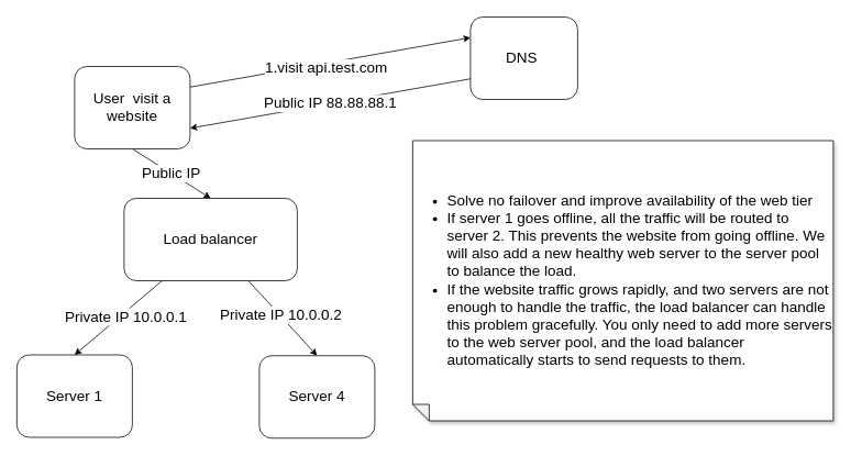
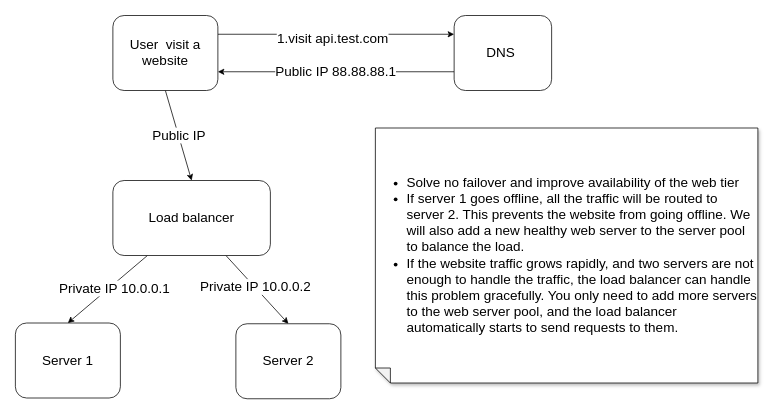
- <mxCell id="7" value="&lt;font style=&quot;font-size: 18px;&quot;&gt;DNS&amp;nbsp;&lt;/font&gt;" style="rounded=1;whiteSpace=wrap;html=1;strokeWidth=1;" parent="1" vertex="1"><mxGeometry x="570" y="20" width="130" height="100" as="geometry" /></mxCell>
+ <mxCell id="7" value="&lt;font style=&quot;font-size: 18px;&quot;&gt;DNS&amp;nbsp;&lt;/font&gt;" style="rounded=1;whiteSpace=wrap;html=1;strokeWidth=1;" parent="1" vertex="1"><mxGeometry x="605" y="20" width="130" height="100" as="geometry" /></mxCell>
- <mxCell id="5" value="&lt;font style=&quot;font-size: 18px;&quot;&gt;User&amp;nbsp; visit a website&lt;/font&gt;" style="rounded=1;whiteSpace=wrap;html=1;strokeWidth=1;" parent="1" vertex="1"><mxGeometry x="90" y="80" width="140" height="100" as="geometry" /></mxCell>
+ <mxCell id="5" value="&lt;font style=&quot;font-size: 18px;&quot;&gt;User&amp;nbsp; visit a website&lt;/font&gt;" style="rounded=1;whiteSpace=wrap;html=1;strokeWidth=1;" parent="1" vertex="1"><mxGeometry x="150" y="20" width="140" height="100" as="geometry" /></mxCell>
- <mxCell id="14" value="&lt;font style=&quot;font-size: 18px;&quot;&gt;Server 4&lt;/font&gt;" style="rounded=1;whiteSpace=wrap;html=1;strokeWidth=1;" vertex="1" parent="1"><mxGeometry x="314" y="431" width="140" height="100" as="geometry" /></mxCell>
+ <mxCell id="14" value="&lt;font style=&quot;font-size: 18px;&quot;&gt;Server 2&lt;/font&gt;" style="rounded=1;whiteSpace=wrap;html=1;strokeWidth=1;" vertex="1" parent="1"><mxGeometry x="314" y="431" width="140" height="100" as="geometry" /></mxCell>
